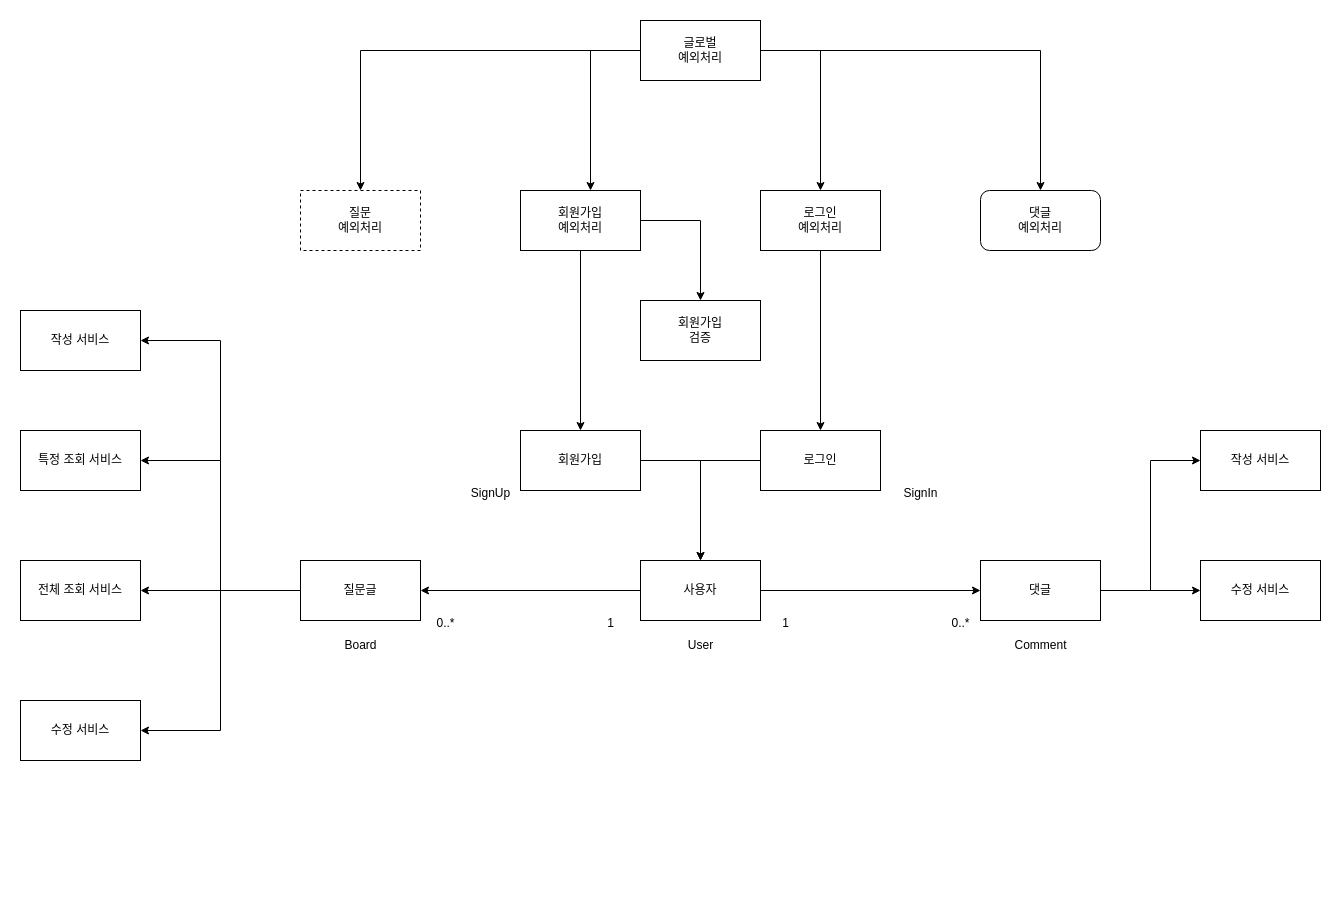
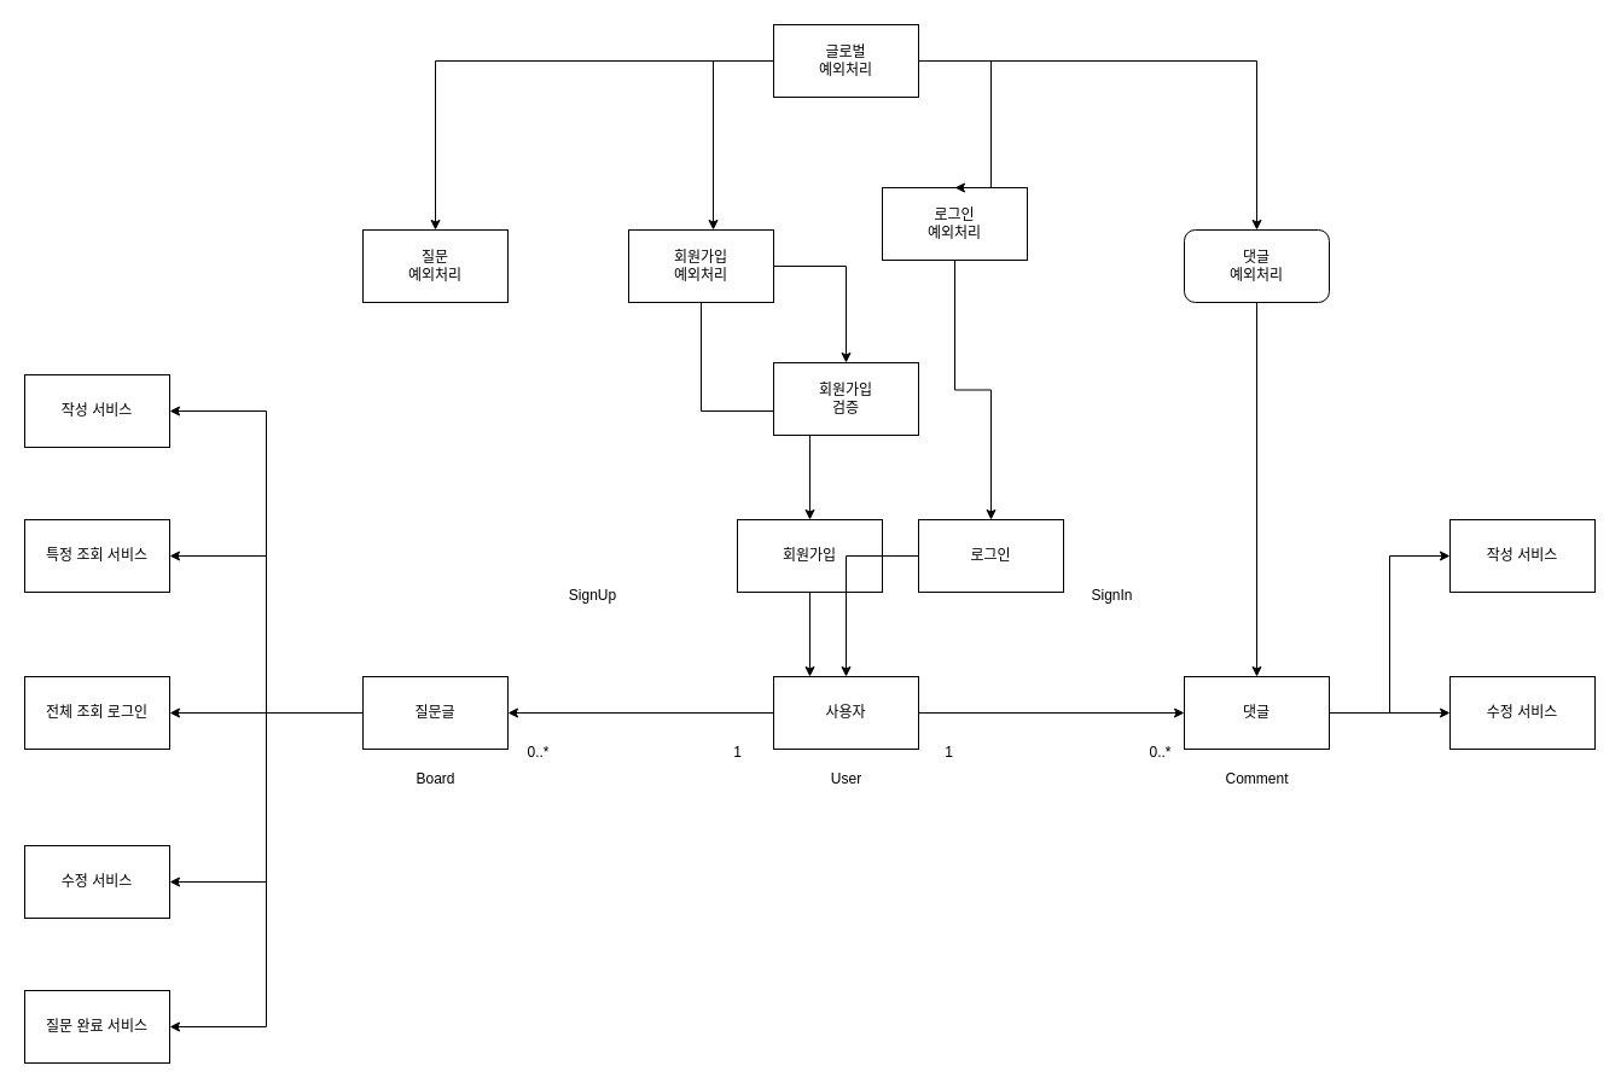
- <mxCell id="27" value="질문 &lt;br&gt;예외처리" style="rounded=0;whiteSpace=wrap;html=1;dashed=1;" parent="1" vertex="1"><mxGeometry x="300" y="190" width="120" height="60" as="geometry" /></mxCell>
+ <mxCell id="27" value="질문 &lt;br&gt;예외처리" style="rounded=0;whiteSpace=wrap;html=1;" parent="1" vertex="1"><mxGeometry x="300" y="190" width="120" height="60" as="geometry" /></mxCell>
- <mxCell id="32" value="로그인&lt;br&gt;예외처리" style="rounded=0;whiteSpace=wrap;html=1;" parent="1" vertex="1"><mxGeometry x="760" y="190" width="120" height="60" as="geometry" /></mxCell>
+ <mxCell id="32" value="로그인&lt;br&gt;예외처리" style="rounded=0;whiteSpace=wrap;html=1;" parent="1" vertex="1"><mxGeometry x="730" y="155" width="120" height="60" as="geometry" /></mxCell>
+ <mxCell id="25" style="edgeStyle=orthogonalEdgeStyle;rounded=0;orthogonalLoop=1;jettySize=auto;html=1;" parent="1" source="26" target="13" edge="1"><mxGeometry relative="1" as="geometry" /></mxCell>
- <mxCell id="15" value="회원가입" style="rounded=0;whiteSpace=wrap;html=1;" parent="1" vertex="1"><mxGeometry x="520" y="430" width="120" height="60" as="geometry" /></mxCell>
+ <mxCell id="15" value="회원가입" style="rounded=0;whiteSpace=wrap;html=1;" parent="1" vertex="1"><mxGeometry x="610" y="430" width="120" height="60" as="geometry" /></mxCell>
- <mxCell id="20" value="전체 조회 서비스" style="rounded=0;whiteSpace=wrap;html=1;" parent="1" vertex="1"><mxGeometry x="20" y="560" width="120" height="60" as="geometry" /></mxCell>
+ <mxCell id="20" value="전체 조회 로그인" style="rounded=0;whiteSpace=wrap;html=1;" parent="1" vertex="1"><mxGeometry x="20" y="560" width="120" height="60" as="geometry" /></mxCell>
+ <mxCell id="9" style="edgeStyle=orthogonalEdgeStyle;rounded=0;orthogonalLoop=1;jettySize=auto;html=1;entryX=1;entryY=0.5;entryDx=0;entryDy=0;" parent="1" source="10" target="22" edge="1"><mxGeometry relative="1" as="geometry" /></mxCell>
+ <mxCell id="22" value="질문 완료 서비스" style="rounded=0;whiteSpace=wrap;html=1;" parent="1" vertex="1"><mxGeometry x="20" y="820" width="120" height="60" as="geometry" /></mxCell>
